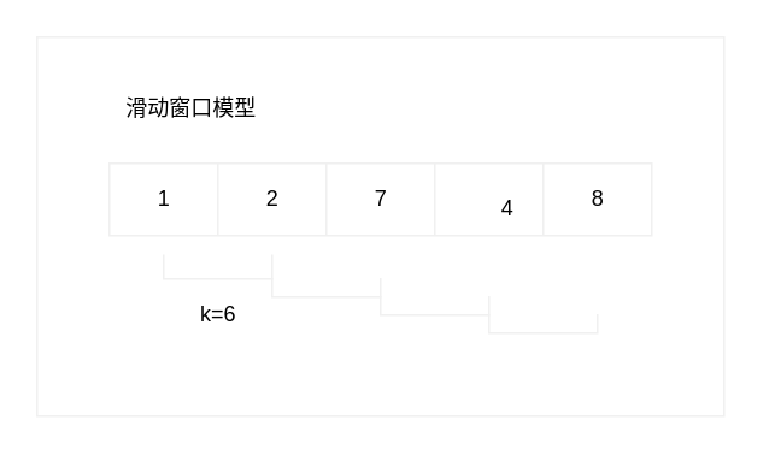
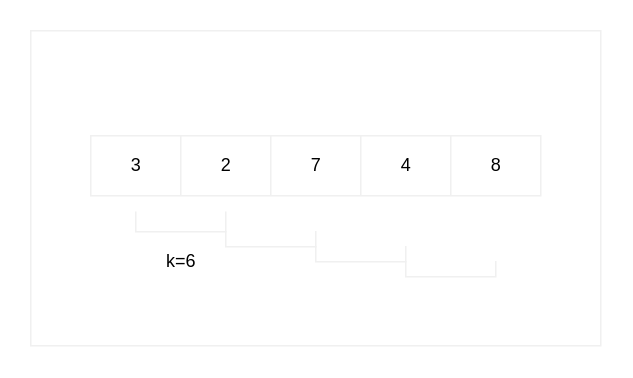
- <mxCell id="19" value="滑动窗口模型" style="text;html=1;resizable=0;autosize=1;align=center;verticalAlign=middle;points=[];fillColor=none;strokeColor=none;rounded=0;" vertex="1" parent="1"><mxGeometry x="60" y="50" width="90" height="20" as="geometry" /></mxCell>
- <mxCell id="13" value="1" style="text;html=1;resizable=0;autosize=1;align=center;verticalAlign=middle;points=[];fillColor=none;strokeColor=none;rounded=0;" vertex="1" parent="1"><mxGeometry x="80" y="100" width="20" height="20" as="geometry" /></mxCell>
+ <mxCell id="13" value="3" style="text;html=1;resizable=0;autosize=1;align=center;verticalAlign=middle;points=[];fillColor=none;strokeColor=none;rounded=0;" vertex="1" parent="1"><mxGeometry x="80" y="100" width="20" height="20" as="geometry" /></mxCell>
- <mxCell id="16" value="4" style="text;html=1;resizable=0;autosize=1;align=center;verticalAlign=middle;points=[];fillColor=none;strokeColor=none;rounded=0;" vertex="1" parent="1"><mxGeometry x="270" y="105" width="20" height="20" as="geometry" /></mxCell>
+ <mxCell id="16" value="4" style="text;html=1;resizable=0;autosize=1;align=center;verticalAlign=middle;points=[];fillColor=none;strokeColor=none;rounded=0;" vertex="1" parent="1"><mxGeometry x="260" y="100" width="20" height="20" as="geometry" /></mxCell>
